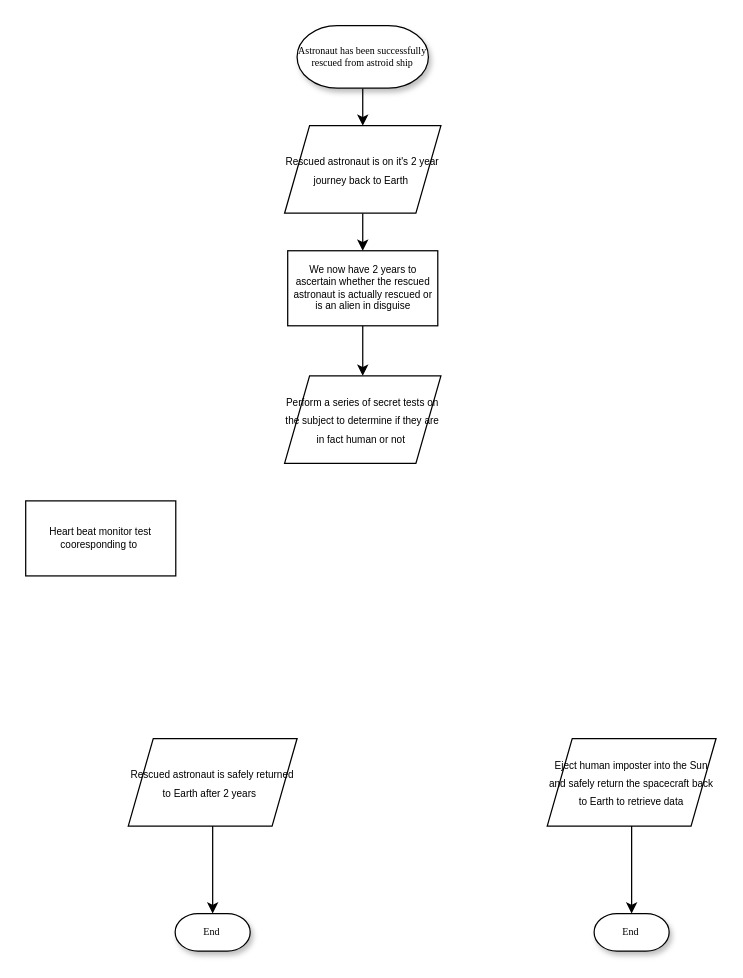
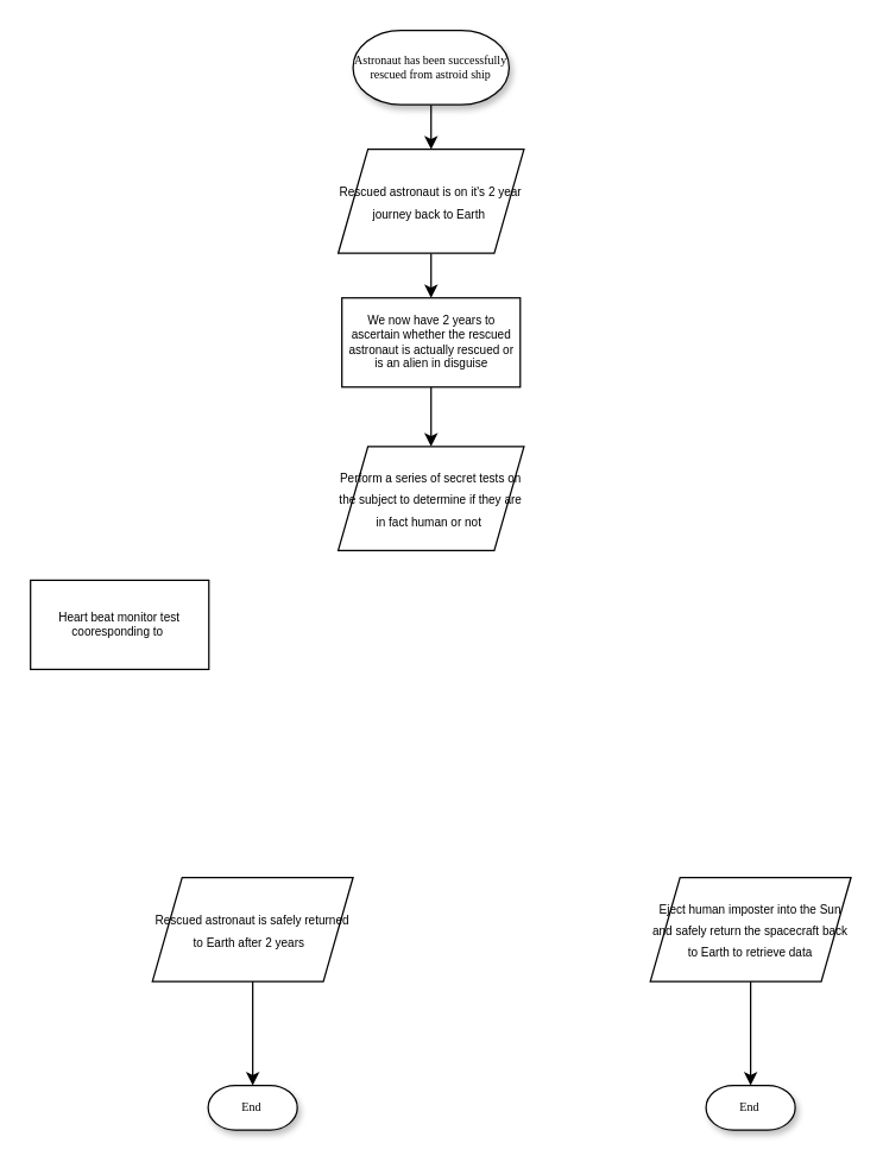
- <mxCell id="15" value="Heart beat monitor test cooresponding to&amp;nbsp;" style="rounded=0;whiteSpace=wrap;html=1;labelBackgroundColor=none;labelBorderColor=none;fontSize=8;fontColor=default;" vertex="1" parent="1"><mxGeometry x="20" y="400" width="120" height="60" as="geometry" /></mxCell>
+ <mxCell id="15" value="Heart beat monitor test cooresponding to&amp;nbsp;" style="rounded=0;whiteSpace=wrap;html=1;labelBackgroundColor=none;labelBorderColor=none;fontSize=8;fontColor=default;" vertex="1" parent="1"><mxGeometry x="20" y="390" width="120" height="60" as="geometry" /></mxCell>
